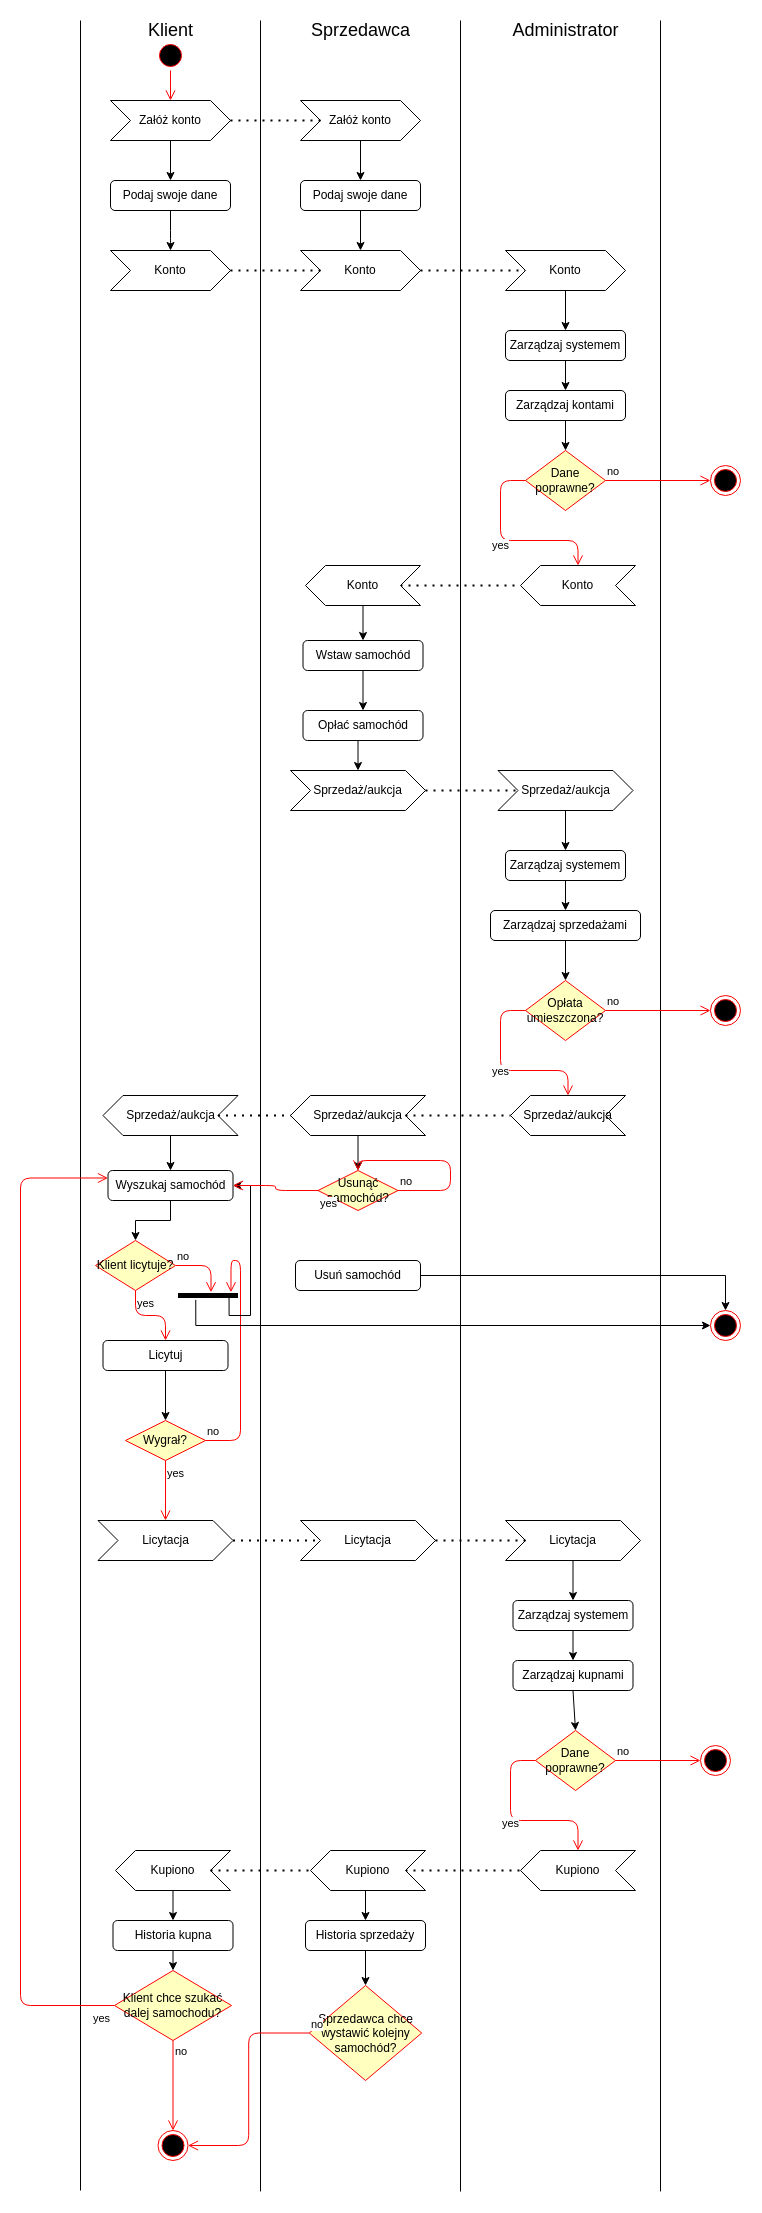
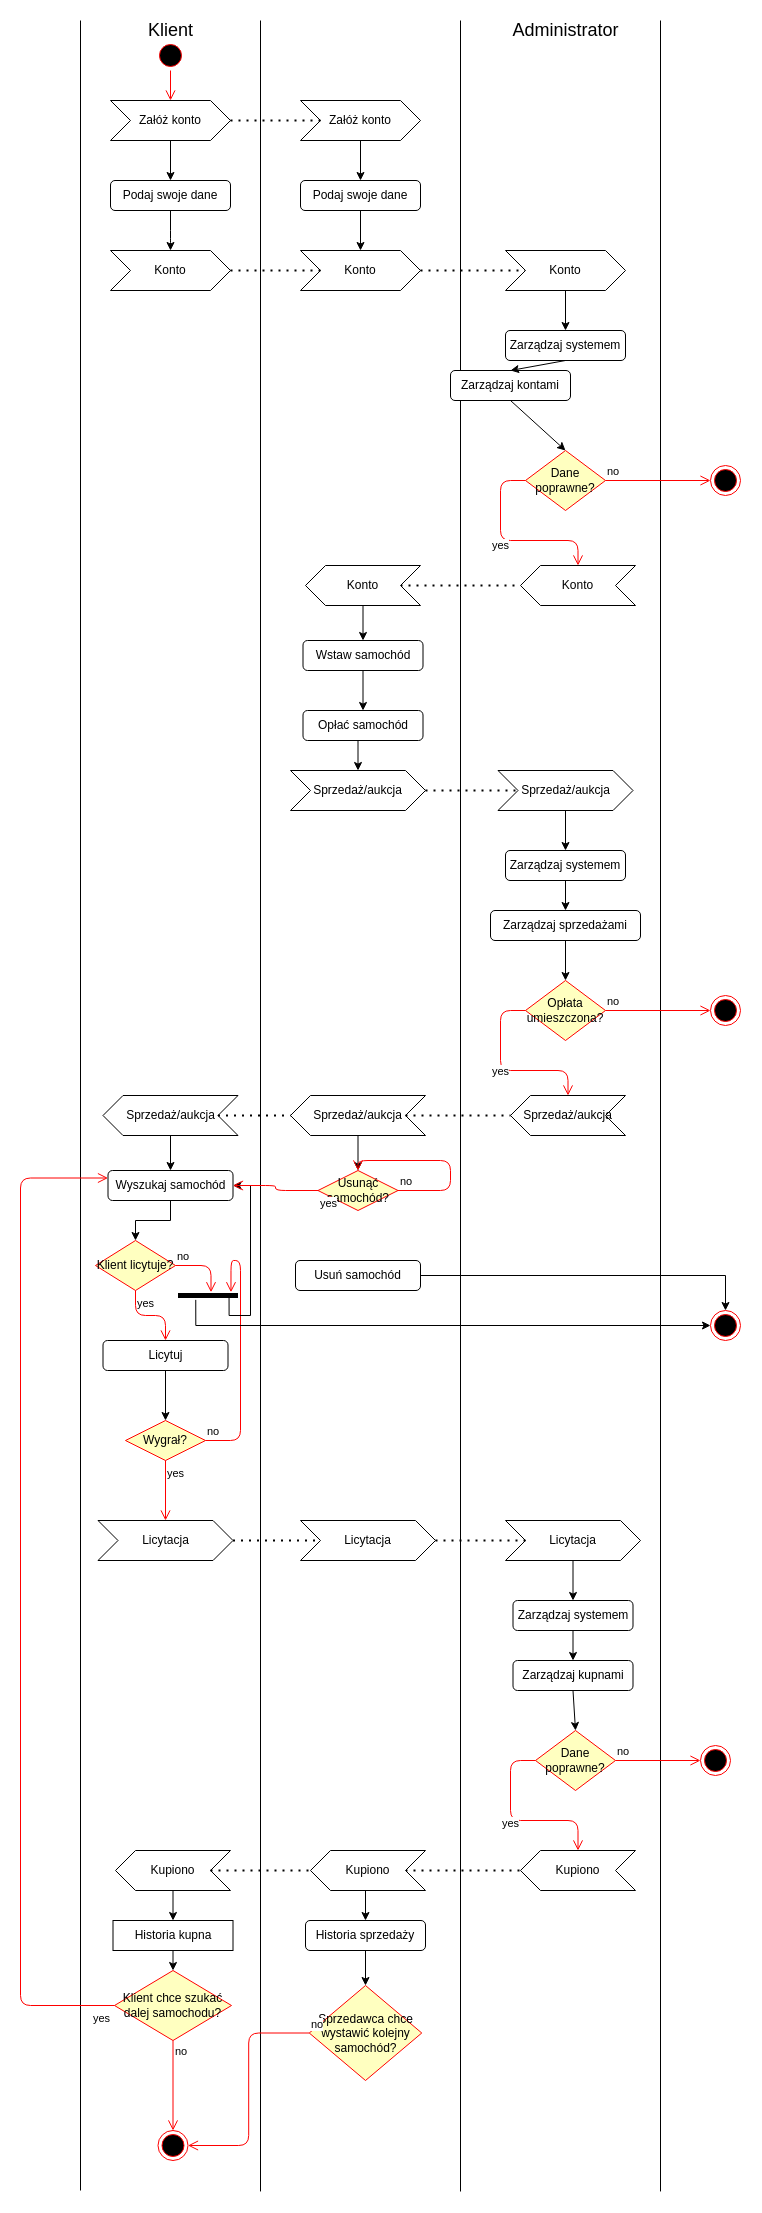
- <mxCell id="6" value="&lt;font style=&quot;font-size: 18px&quot;&gt;Sprzedawca&lt;/font&gt;" style="text;html=1;align=center;verticalAlign=middle;resizable=0;points=[];autosize=1;strokeColor=none;" vertex="1" parent="1"><mxGeometry x="305" width="110" height="20" as="geometry" y="20" /></mxCell>
- <mxCell id="26" value="Zarządzaj kontami" style="rounded=1;whiteSpace=wrap;html=1;" vertex="1" parent="1"><mxGeometry x="505" y="390" width="120" height="30" as="geometry" /></mxCell>
+ <mxCell id="26" value="Zarządzaj kontami" style="rounded=1;whiteSpace=wrap;html=1;" vertex="1" parent="1"><mxGeometry x="450" y="370" width="120" height="30" as="geometry" /></mxCell>
- <mxCell id="99" value="Historia kupna" style="rounded=1;whiteSpace=wrap;html=1;" vertex="1" parent="1"><mxGeometry x="112.5" y="1920" width="120" height="30" as="geometry" /></mxCell>
+ <mxCell id="99" value="Historia kupna" style="whiteSpace=wrap;html=1;rounded=0;" vertex="1" parent="1"><mxGeometry x="112.5" y="1920" width="120" height="30" as="geometry" /></mxCell>
